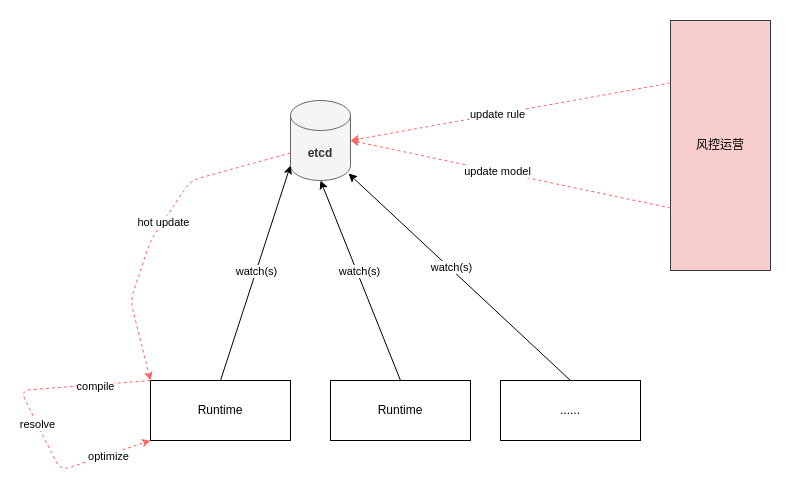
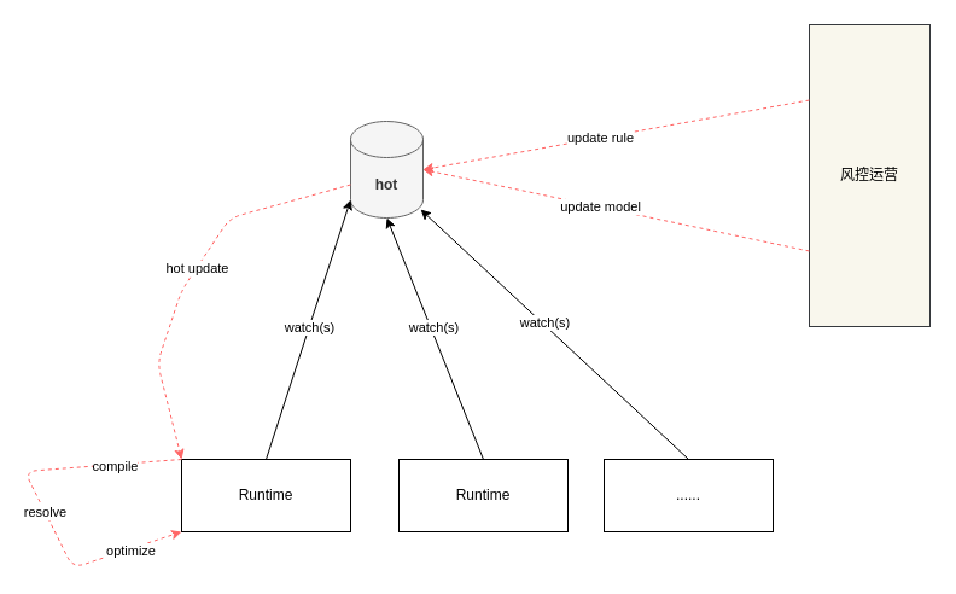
- <mxCell id="12" value="风控运营" style="rounded=0;whiteSpace=wrap;html=1;fillColor=#f8cecc;strokeColor=#36393d;" vertex="1" parent="1"><mxGeometry x="670" y="20" width="100" height="250" as="geometry" /></mxCell>
+ <mxCell id="12" value="风控运营" style="rounded=0;whiteSpace=wrap;html=1;fillColor=#f9f7ed;strokeColor=#36393d;" vertex="1" parent="1"><mxGeometry x="670" y="20" width="100" height="250" as="geometry" /></mxCell>
- <mxCell id="2" value="&lt;b&gt;etcd&lt;/b&gt;" style="shape=cylinder3;whiteSpace=wrap;html=1;boundedLbl=1;backgroundOutline=1;size=15;fillColor=#f5f5f5;strokeColor=#666666;fontColor=#333333;" vertex="1" parent="1"><mxGeometry x="290" y="100" width="60" height="80" as="geometry" /></mxCell>
+ <mxCell id="2" value="&lt;b&gt;hot&lt;/b&gt;" style="shape=cylinder3;whiteSpace=wrap;html=1;boundedLbl=1;backgroundOutline=1;size=15;fillColor=#f5f5f5;strokeColor=#666666;fontColor=#333333;" vertex="1" parent="1"><mxGeometry x="290" y="100" width="60" height="80" as="geometry" /></mxCell>
